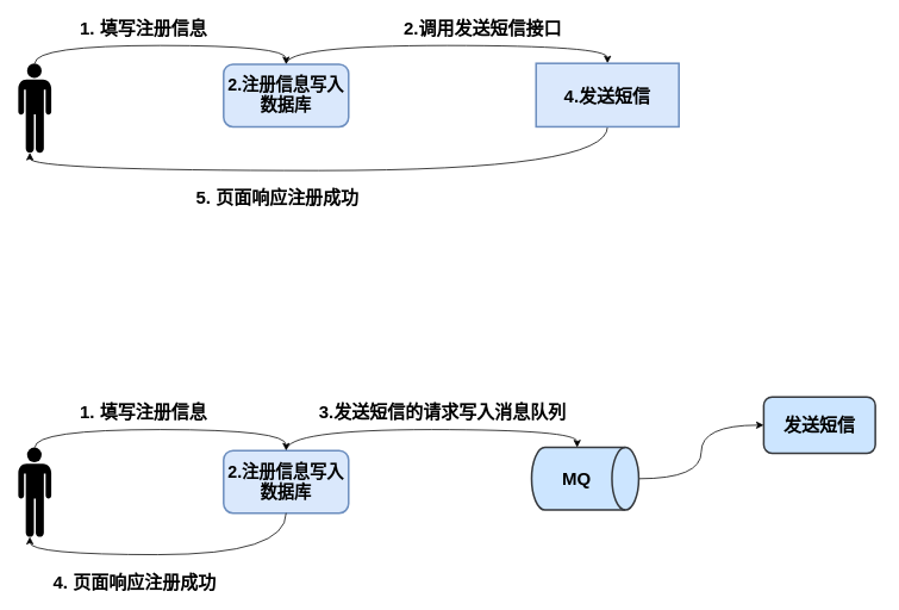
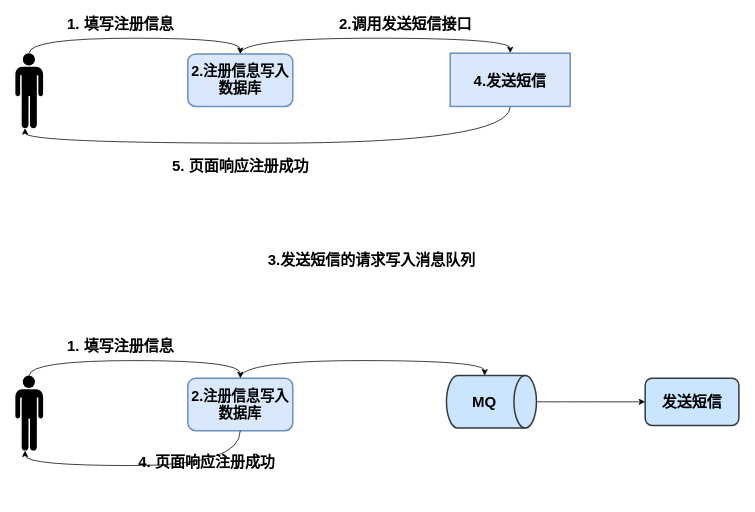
- <mxCell id="22" value="&lt;font size=&quot;1&quot;&gt;&lt;b style=&quot;font-size: 20px&quot;&gt;5. 页面响应注册成功&lt;/b&gt;&lt;/font&gt;" style="text;html=1;resizable=0;autosize=1;align=center;verticalAlign=middle;points=[];fillColor=none;strokeColor=none;rounded=0;" vertex="1" parent="1"><mxGeometry x="210" y="210" width="200" height="20" as="geometry" /></mxCell>
+ <mxCell id="22" value="&lt;font size=&quot;1&quot;&gt;&lt;b style=&quot;font-size: 20px&quot;&gt;5. 页面响应注册成功&lt;/b&gt;&lt;/font&gt;" style="text;html=1;resizable=0;autosize=1;align=center;verticalAlign=middle;points=[];fillColor=none;strokeColor=none;rounded=0;" vertex="1" parent="1"><mxGeometry x="220" y="210" width="200" height="20" as="geometry" /></mxCell>
- <mxCell id="8" value="&lt;font size=&quot;1&quot;&gt;&lt;b style=&quot;font-size: 20px&quot;&gt;3.发送短信的请求写入消息队列&lt;/b&gt;&lt;/font&gt;" style="text;html=1;resizable=0;autosize=1;align=center;verticalAlign=middle;points=[];fillColor=none;strokeColor=none;rounded=0;" vertex="1" parent="1"><mxGeometry x="350" y="450" width="290" height="20" as="geometry" /></mxCell>
+ <mxCell id="8" value="&lt;font size=&quot;1&quot;&gt;&lt;b style=&quot;font-size: 20px&quot;&gt;3.发送短信的请求写入消息队列&lt;/b&gt;&lt;/font&gt;" style="text;html=1;resizable=0;autosize=1;align=center;verticalAlign=middle;points=[];fillColor=none;strokeColor=none;rounded=0;" vertex="1" parent="1"><mxGeometry x="350" y="335" width="290" height="20" as="geometry" /></mxCell>
- <mxCell id="13" value="&lt;b&gt;&lt;font style=&quot;font-size: 20px&quot;&gt;发送短信&lt;/font&gt;&lt;/b&gt;" style="whiteSpace=wrap;html=1;rounded=1;strokeColor=#36393d;strokeWidth=2;fillColor=#cce5ff;" vertex="1" parent="1"><mxGeometry x="855" y="443.5" width="125" height="63" as="geometry" /></mxCell>
+ <mxCell id="13" value="&lt;b&gt;&lt;font style=&quot;font-size: 20px&quot;&gt;发送短信&lt;/font&gt;&lt;/b&gt;" style="whiteSpace=wrap;html=1;rounded=1;strokeColor=#36393d;strokeWidth=2;fillColor=#cce5ff;" vertex="1" parent="1"><mxGeometry x="860" y="503.5" width="125" height="63" as="geometry" /></mxCell>
- <mxCell id="9" value="&lt;font size=&quot;1&quot;&gt;&lt;b style=&quot;font-size: 20px&quot;&gt;4. 页面响应注册成功&lt;/b&gt;&lt;/font&gt;" style="text;html=1;resizable=0;autosize=1;align=center;verticalAlign=middle;points=[];fillColor=none;strokeColor=none;rounded=0;" vertex="1" parent="1"><mxGeometry x="50" y="640" width="200" height="20" as="geometry" /></mxCell>
+ <mxCell id="9" value="&lt;font size=&quot;1&quot;&gt;&lt;b style=&quot;font-size: 20px&quot;&gt;4. 页面响应注册成功&lt;/b&gt;&lt;/font&gt;" style="text;html=1;resizable=0;autosize=1;align=center;verticalAlign=middle;points=[];fillColor=none;strokeColor=none;rounded=0;" vertex="1" parent="1"><mxGeometry x="175" y="605" width="200" height="20" as="geometry" /></mxCell>
